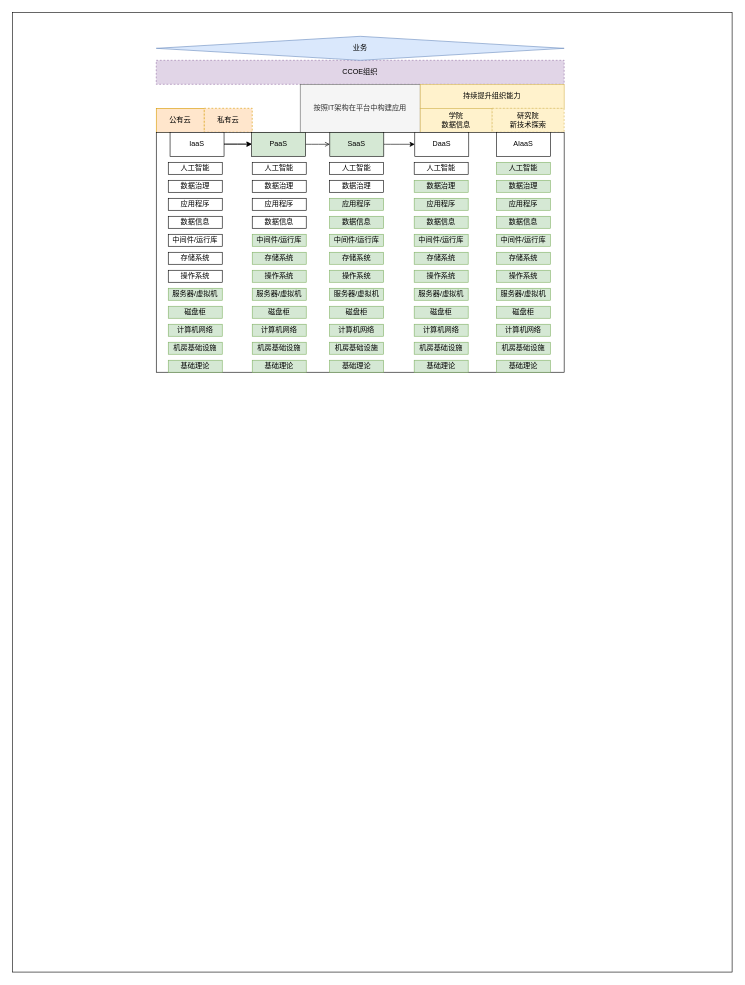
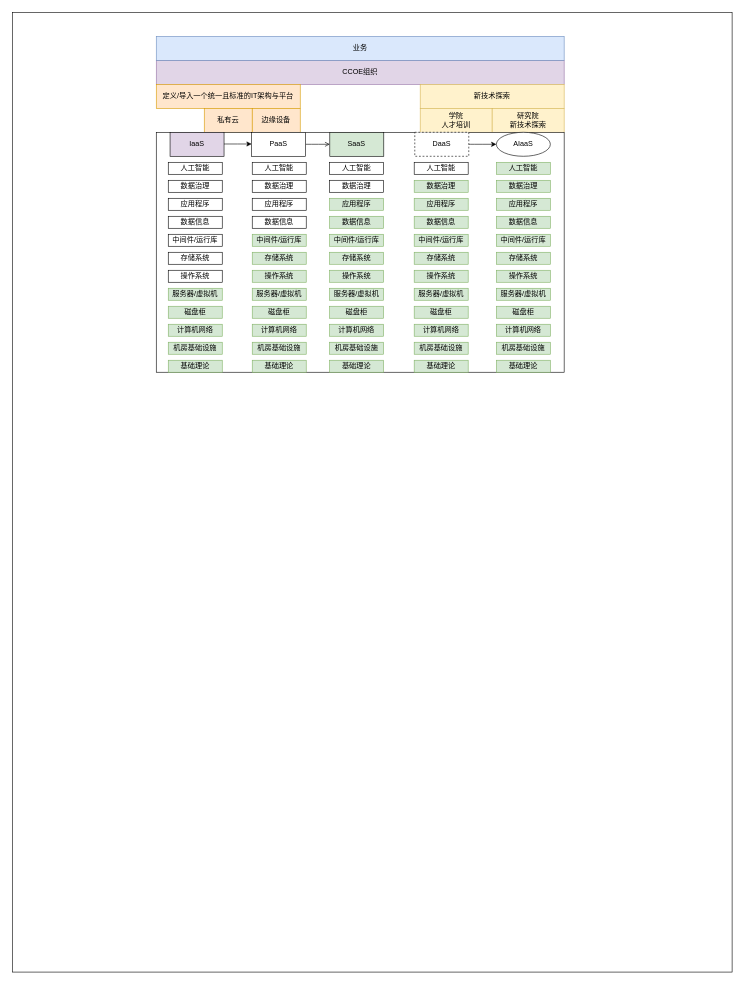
- <mxCell id="9" value="业务" style="rhombus;whiteSpace=wrap;html=1;sketch=0;strokeColor=#6c8ebf;fillColor=#dae8fc;" parent="1" vertex="1"><mxGeometry x="260" y="60" width="680" height="40" as="geometry" /></mxCell>
+ <mxCell id="9" value="业务" style="rounded=0;whiteSpace=wrap;html=1;sketch=0;strokeColor=#6c8ebf;fillColor=#dae8fc;" parent="1" vertex="1"><mxGeometry x="260" y="60" width="680" height="40" as="geometry" /></mxCell>
- <mxCell id="3" value="CCOE组织" style="rounded=0;whiteSpace=wrap;html=1;sketch=0;strokeColor=#9673a6;fillColor=#e1d5e7;dashed=1;" parent="1" vertex="1"><mxGeometry x="260" y="100" width="680" height="40" as="geometry" /></mxCell>
+ <mxCell id="3" value="CCOE组织" style="rounded=0;whiteSpace=wrap;html=1;sketch=0;strokeColor=#9673a6;fillColor=#e1d5e7;" parent="1" vertex="1"><mxGeometry x="260" y="100" width="680" height="40" as="geometry" /></mxCell>
+ <mxCell id="4" value="定义/导入一个统一且标准的IT架构与平台" style="rounded=0;whiteSpace=wrap;html=1;sketch=0;strokeColor=#d79b00;fillColor=#ffe6cc;" parent="1" vertex="1"><mxGeometry x="260" y="140" width="240" height="40" as="geometry" /></mxCell>
- <mxCell id="6" value="持续提升组织能力" style="rounded=0;whiteSpace=wrap;html=1;sketch=0;strokeColor=#d6b656;fillColor=#fff2cc;" parent="1" vertex="1"><mxGeometry x="700" y="140" width="240" height="40" as="geometry" /></mxCell>
+ <mxCell id="6" value="新技术探索" style="rounded=0;whiteSpace=wrap;html=1;sketch=0;strokeColor=#d6b656;fillColor=#fff2cc;" parent="1" vertex="1"><mxGeometry x="700" y="140" width="240" height="40" as="geometry" /></mxCell>
- <mxCell id="5" value="按照IT架构在平台中构建应用" style="rounded=0;whiteSpace=wrap;html=1;sketch=0;strokeColor=#666666;fillColor=#f5f5f5;fontColor=#333333;" parent="1" vertex="1"><mxGeometry x="500" y="140" width="200" height="80" as="geometry" /></mxCell>
- <mxCell id="10" value="公有云" style="rounded=0;whiteSpace=wrap;html=1;fillColor=#ffe6cc;strokeColor=#d79b00;" parent="1" vertex="1"><mxGeometry x="260" y="180" width="80" height="40" as="geometry" /></mxCell>
- <mxCell id="11" value="私有云" style="rounded=0;whiteSpace=wrap;html=1;fillColor=#ffe6cc;strokeColor=#d79b00;dashed=1;" parent="1" vertex="1"><mxGeometry x="340" y="180" width="80" height="40" as="geometry" /></mxCell>
+ <mxCell id="11" value="私有云" style="rounded=0;whiteSpace=wrap;html=1;fillColor=#ffe6cc;strokeColor=#d79b00;" parent="1" vertex="1"><mxGeometry x="340" y="180" width="80" height="40" as="geometry" /></mxCell>
+ <mxCell id="12" value="边缘设备" style="rounded=0;whiteSpace=wrap;html=1;fillColor=#ffe6cc;strokeColor=#d79b00;" parent="1" vertex="1"><mxGeometry x="420" y="180" width="80" height="40" as="geometry" /></mxCell>
- <mxCell id="7" value="学院&lt;br&gt;数据信息" style="rounded=0;whiteSpace=wrap;html=1;sketch=0;strokeColor=#d6b656;fillColor=#fff2cc;" parent="1" vertex="1"><mxGeometry x="700" y="180" width="120" height="40" as="geometry" /></mxCell>
+ <mxCell id="7" value="学院&lt;br&gt;人才培训" style="rounded=0;whiteSpace=wrap;html=1;sketch=0;strokeColor=#d6b656;fillColor=#fff2cc;" parent="1" vertex="1"><mxGeometry x="700" y="180" width="120" height="40" as="geometry" /></mxCell>
- <mxCell id="8" value="研究院&lt;br&gt;新技术探索" style="rounded=0;whiteSpace=wrap;html=1;sketch=0;strokeColor=#d6b656;fillColor=#fff2cc;dashed=1;" parent="1" vertex="1"><mxGeometry x="820" y="180" width="120" height="40" as="geometry" /></mxCell>
+ <mxCell id="8" value="研究院&lt;br&gt;新技术探索" style="rounded=0;whiteSpace=wrap;html=1;sketch=0;strokeColor=#d6b656;fillColor=#fff2cc;" parent="1" vertex="1"><mxGeometry x="820" y="180" width="120" height="40" as="geometry" /></mxCell>
- <mxCell id="23" value="&lt;span&gt;IaaS&lt;/span&gt;" style="rounded=0;whiteSpace=wrap;html=1;sketch=0;strokeColor=default;" parent="13" vertex="1"><mxGeometry width="90" height="40" as="geometry" /></mxCell>
+ <mxCell id="23" value="&lt;span&gt;IaaS&lt;/span&gt;" style="rounded=0;whiteSpace=wrap;html=1;sketch=0;strokeColor=default;fillColor=#e1d5e7;" parent="13" vertex="1"><mxGeometry width="90" height="40" as="geometry" /></mxCell>
- <mxCell id="22" style="edgeStyle=orthogonalEdgeStyle;curved=1;rounded=1;sketch=0;orthogonalLoop=1;jettySize=auto;html=1;" parent="13" source="23" target="21" edge="1"><mxGeometry relative="1" as="geometry" /></mxCell>
- <mxCell id="21" value="PaaS" style="rounded=0;whiteSpace=wrap;html=1;sketch=0;strokeColor=default;fillColor=#d5e8d4;" parent="13" vertex="1"><mxGeometry x="136" width="90" height="40" as="geometry" /></mxCell>
+ <mxCell id="21" value="PaaS" style="rounded=0;whiteSpace=wrap;html=1;sketch=0;strokeColor=default;" parent="13" vertex="1"><mxGeometry x="136" width="90" height="40" as="geometry" /></mxCell>
- <mxCell id="18" style="edgeStyle=orthogonalEdgeStyle;curved=1;rounded=1;sketch=0;orthogonalLoop=1;jettySize=auto;html=1;entryX=0;entryY=0.5;entryDx=0;entryDy=0;" parent="13" source="19" target="17" edge="1"><mxGeometry relative="1" as="geometry" /></mxCell>
- <mxCell id="17" value="DaaS" style="rounded=0;whiteSpace=wrap;html=1;sketch=0;strokeColor=default;" parent="13" vertex="1"><mxGeometry x="408" width="90" height="40" as="geometry" /></mxCell>
+ <mxCell id="17" value="DaaS" style="rounded=0;whiteSpace=wrap;html=1;sketch=0;strokeColor=default;dashed=1;" parent="13" vertex="1"><mxGeometry x="408" width="90" height="40" as="geometry" /></mxCell>
+ <mxCell id="16" style="edgeStyle=orthogonalEdgeStyle;curved=1;rounded=1;sketch=0;orthogonalLoop=1;jettySize=auto;html=1;entryX=0;entryY=0.5;entryDx=0;entryDy=0;" parent="13" source="17" target="15" edge="1"><mxGeometry relative="1" as="geometry" /></mxCell>
- <mxCell id="15" value="AIaaS" style="rounded=0;whiteSpace=wrap;html=1;sketch=0;strokeColor=default;" parent="13" vertex="1"><mxGeometry x="544" width="90" height="40" as="geometry" /></mxCell>
+ <mxCell id="15" value="AIaaS" style="ellipse;whiteSpace=wrap;html=1;sketch=0;strokeColor=default;" parent="13" vertex="1"><mxGeometry x="544" width="90" height="40" as="geometry" /></mxCell>
